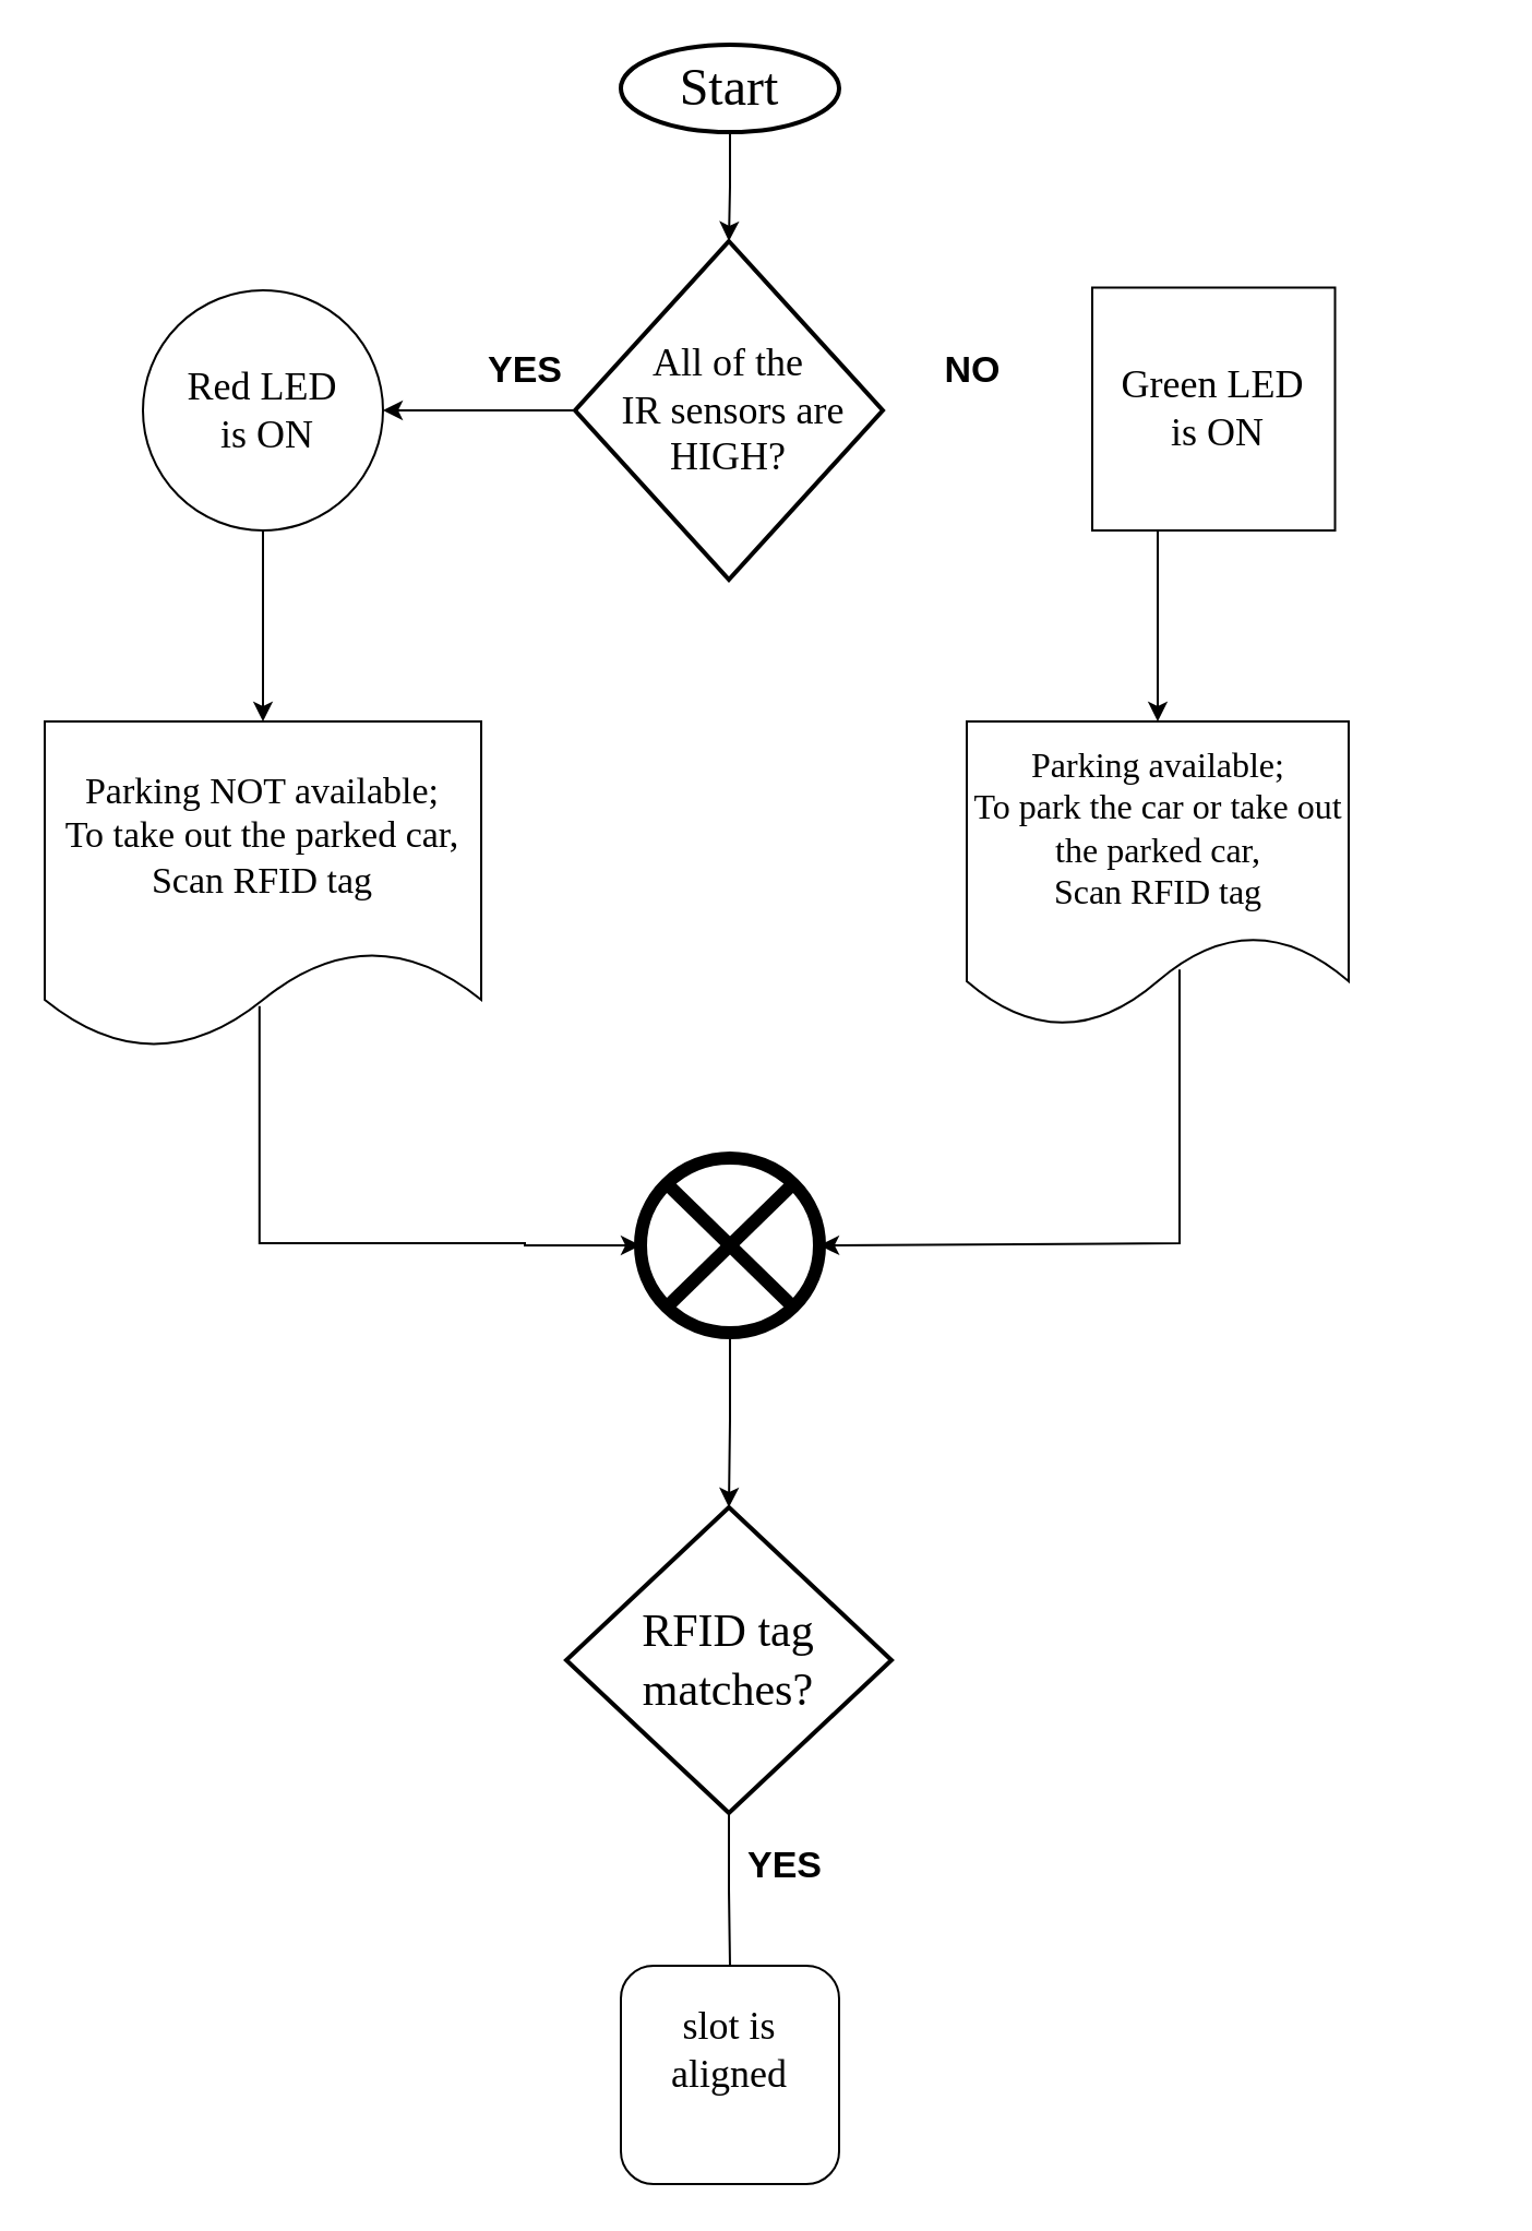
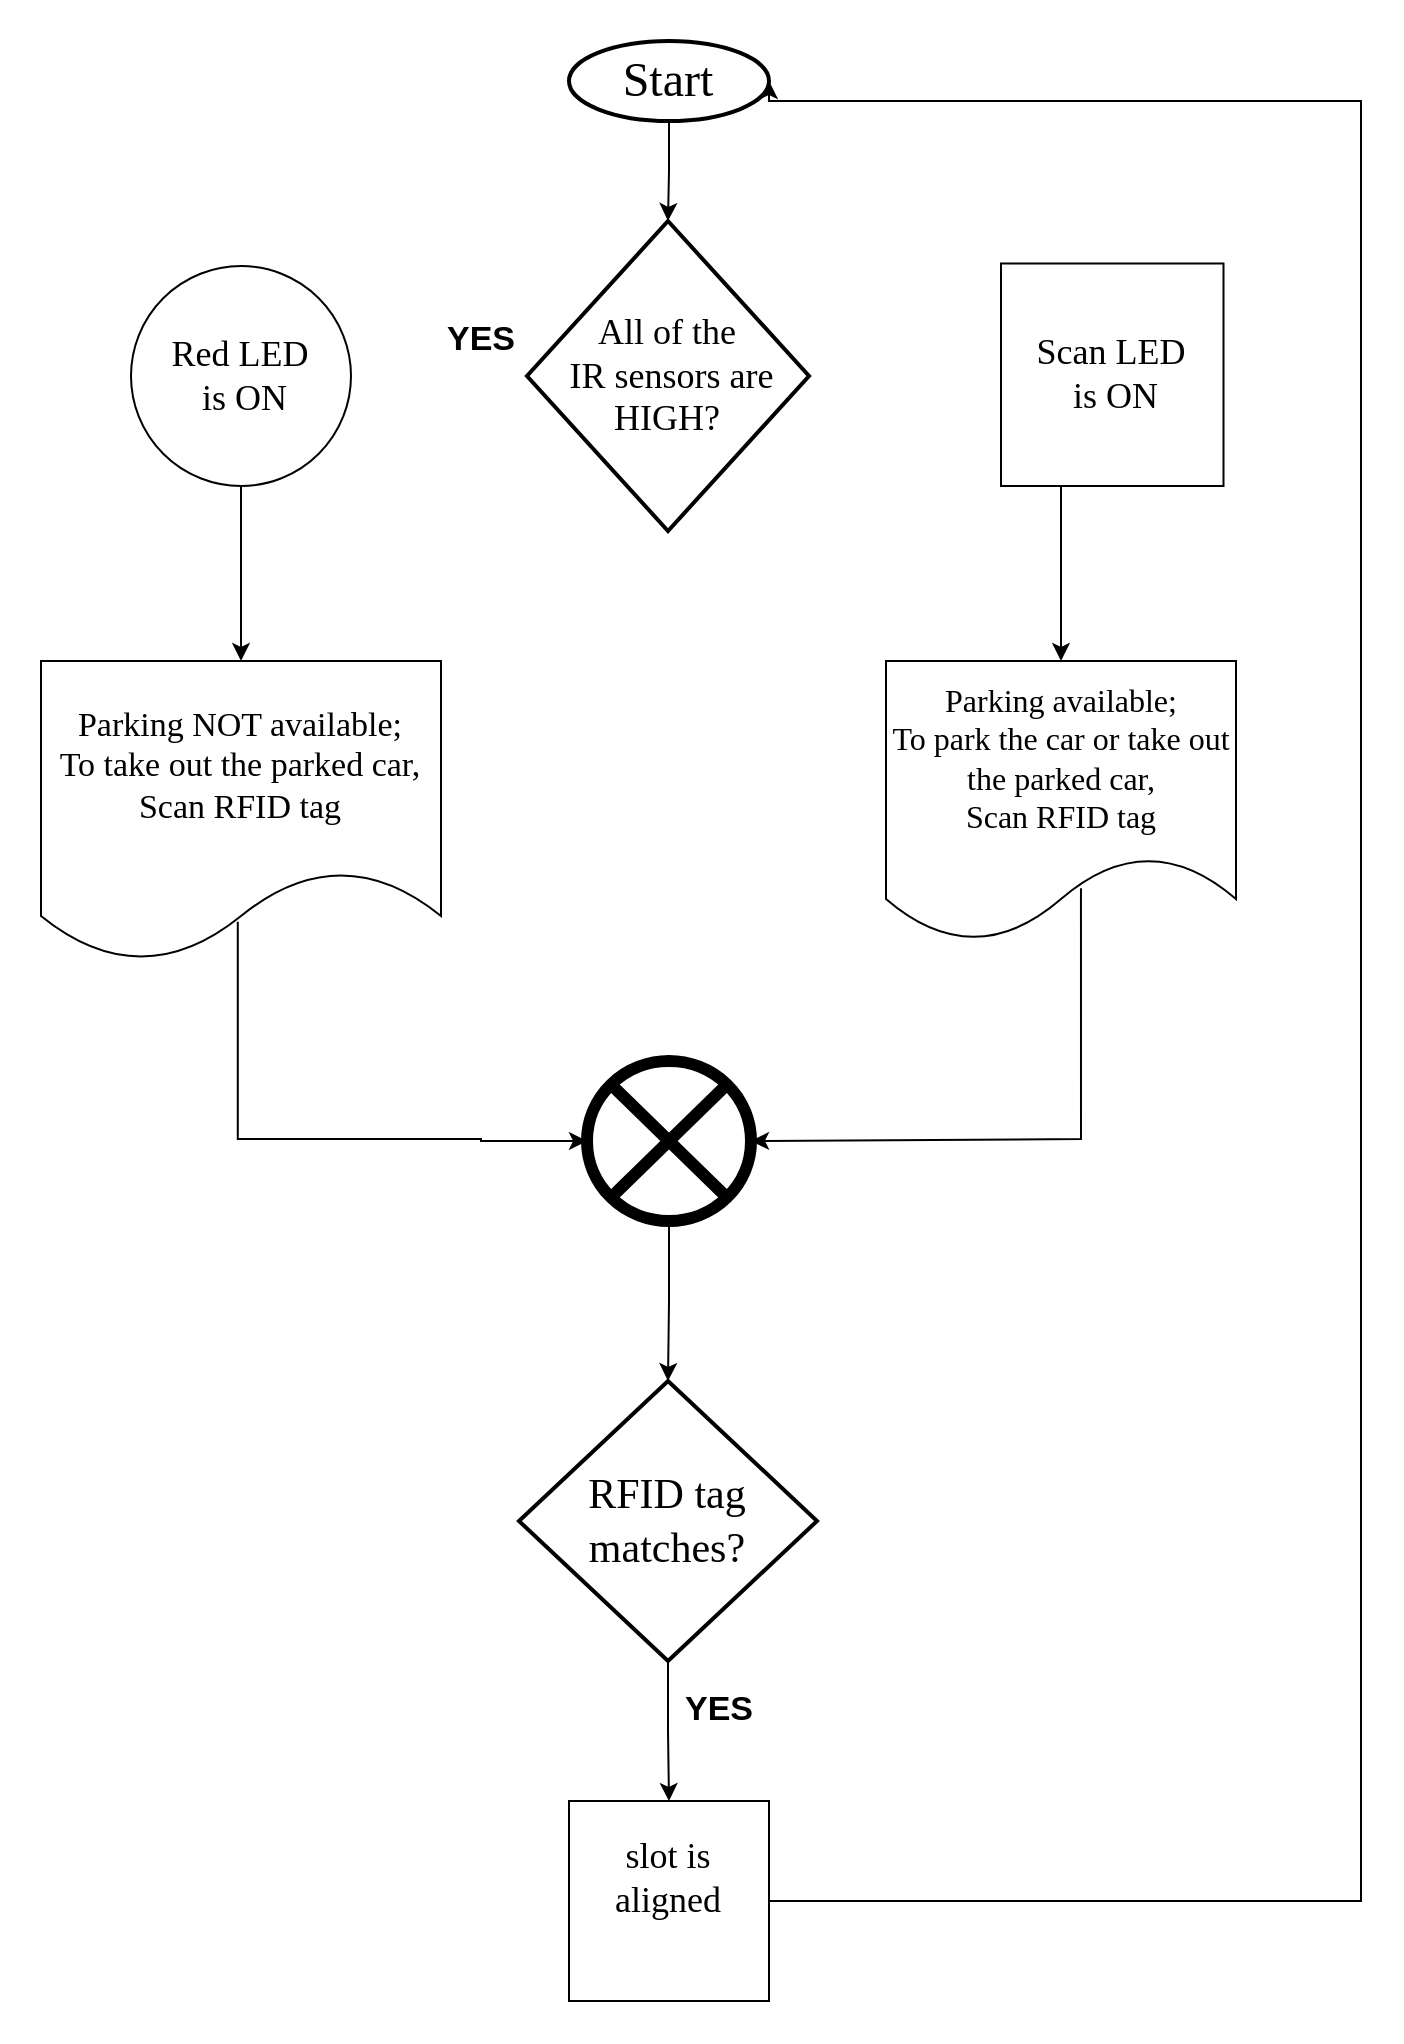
- <mxCell id="7" value="NO" style="text;html=1;align=center;verticalAlign=middle;resizable=0;points=[];autosize=1;strokeColor=none;fontStyle=1;fontSize=17;" vertex="1" parent="1"><mxGeometry x="425" y="155" width="40" height="30" as="geometry" /></mxCell>
- <mxCell id="9" value="&lt;font face=&quot;Times New Roman&quot; style=&quot;font-size: 18px&quot;&gt;Green LED&lt;br&gt;&amp;nbsp;is ON&lt;/font&gt;" style="whiteSpace=wrap;html=1;aspect=fixed;" vertex="1" parent="1"><mxGeometry x="500" y="131.25" width="111.25" height="111.25" as="geometry" /></mxCell>
+ <mxCell id="9" value="&lt;font face=&quot;Times New Roman&quot; style=&quot;font-size: 18px&quot;&gt;Scan LED&lt;br&gt;&amp;nbsp;is ON&lt;/font&gt;" style="whiteSpace=wrap;html=1;aspect=fixed;" vertex="1" parent="1"><mxGeometry x="500" y="131.25" width="111.25" height="111.25" as="geometry" /></mxCell>
- <mxCell id="5" style="edgeStyle=orthogonalEdgeStyle;rounded=0;orthogonalLoop=1;jettySize=auto;html=1;exitX=0;exitY=0.5;exitDx=0;exitDy=0;exitPerimeter=0;" edge="1" parent="1" source="6" target="12"><mxGeometry relative="1" as="geometry" /></mxCell>
+ <mxCell id="2" style="edgeStyle=orthogonalEdgeStyle;rounded=0;orthogonalLoop=1;jettySize=auto;html=1;exitX=1;exitY=0.5;exitDx=0;exitDy=0;entryX=1;entryY=0.5;entryDx=0;entryDy=0;entryPerimeter=0;" edge="1" parent="1" source="17" target="4"><mxGeometry relative="1" as="geometry"><mxPoint x="680" y="720" as="sourcePoint" /><Array as="points"><mxPoint x="680" y="950" /><mxPoint x="680" y="50" /></Array></mxGeometry></mxCell>
- <mxCell id="21" style="edgeStyle=orthogonalEdgeStyle;rounded=0;orthogonalLoop=1;jettySize=auto;html=1;exitX=0.5;exitY=1;exitDx=0;exitDy=0;exitPerimeter=0;entryX=0.5;entryY=0;entryDx=0;entryDy=0;fontSize=17;strokeColor=#000000;endArrow=none;" edge="1" parent="1" source="22" target="17"><mxGeometry relative="1" as="geometry" /></mxCell>
+ <mxCell id="21" style="edgeStyle=orthogonalEdgeStyle;rounded=0;orthogonalLoop=1;jettySize=auto;html=1;exitX=0.5;exitY=1;exitDx=0;exitDy=0;exitPerimeter=0;entryX=0.5;entryY=0;entryDx=0;entryDy=0;fontSize=17;strokeColor=#000000;" edge="1" parent="1" source="22" target="17"><mxGeometry relative="1" as="geometry" /></mxCell>
- <mxCell id="17" value="&lt;font style=&quot;font-size: 18px&quot; face=&quot;Times New Roman&quot;&gt;slot is aligned&lt;br&gt;&lt;br&gt;&lt;/font&gt;" style="whiteSpace=wrap;html=1;aspect=fixed;rounded=1;" vertex="1" parent="1"><mxGeometry x="284" y="900" width="100" height="100" as="geometry" /></mxCell>
+ <mxCell id="17" value="&lt;font style=&quot;font-size: 18px&quot; face=&quot;Times New Roman&quot;&gt;slot is aligned&lt;br&gt;&lt;br&gt;&lt;/font&gt;" style="whiteSpace=wrap;html=1;aspect=fixed;" vertex="1" parent="1"><mxGeometry x="284" y="900" width="100" height="100" as="geometry" /></mxCell>
